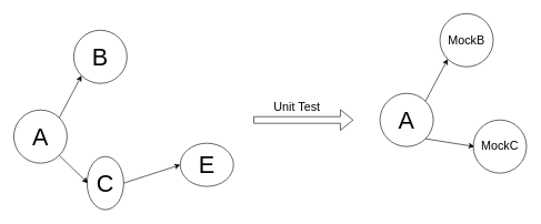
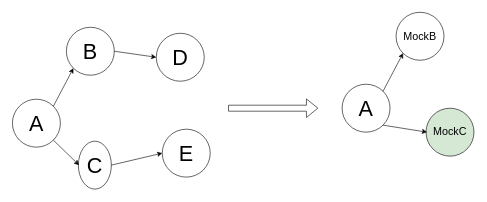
+ <mxCell id="9" value="" style="endArrow=classic;html=1;exitX=1;exitY=0.5;exitDx=0;exitDy=0;entryX=0;entryY=0.5;entryDx=0;entryDy=0;" edge="1" parent="1" source="6" target="4"><mxGeometry width="50" height="50" relative="1" as="geometry"><mxPoint x="108.284" y="196.716" as="sourcePoint" /><mxPoint x="141.716" y="133.284" as="targetPoint" /></mxGeometry></mxCell>
+ <mxCell id="4" value="&lt;font style=&quot;font-size: 36px&quot;&gt;D&lt;/font&gt;" style="ellipse;whiteSpace=wrap;html=1;aspect=fixed;" vertex="1" parent="1"><mxGeometry x="260" y="55" width="80" height="80" as="geometry" /></mxCell>
- <mxCell id="17" value="&lt;font style=&quot;font-size: 18px&quot;&gt;Unit Test&lt;/font&gt;" style="text;html=1;align=center;verticalAlign=middle;resizable=0;points=[];autosize=1;strokeColor=none;" vertex="1" parent="1"><mxGeometry x="400" y="150" width="90" height="20" as="geometry" /></mxCell>
- <mxCell id="12" value="&lt;span style=&quot;font-size: 18px&quot;&gt;MockC&lt;/span&gt;" style="ellipse;whiteSpace=wrap;html=1;aspect=fixed;" vertex="1" parent="1"><mxGeometry x="710" y="180" width="80" height="80" as="geometry" /></mxCell>
+ <mxCell id="12" value="&lt;span style=&quot;font-size: 18px&quot;&gt;MockC&lt;/span&gt;" style="ellipse;whiteSpace=wrap;html=1;aspect=fixed;fillColor=#d5e8d4;" vertex="1" parent="1"><mxGeometry x="710" y="180" width="80" height="80" as="geometry" /></mxCell>
- <mxCell id="3" value="&lt;font style=&quot;font-size: 36px&quot;&gt;E&lt;/font&gt;" style="ellipse;whiteSpace=wrap;html=1;aspect=fixed;" vertex="1" parent="1"><mxGeometry x="270" y="215" width="80" height="65" as="geometry" /></mxCell>
+ <mxCell id="3" value="&lt;font style=&quot;font-size: 36px&quot;&gt;E&lt;/font&gt;" style="ellipse;whiteSpace=wrap;html=1;aspect=fixed;" vertex="1" parent="1"><mxGeometry x="270" y="215" width="80" height="80" as="geometry" /></mxCell>
